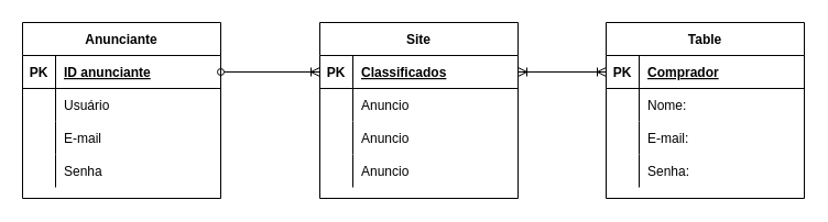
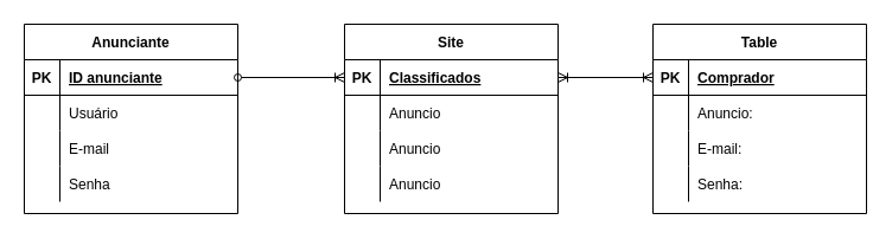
- <mxCell id="34" value="Nome:" style="shape=partialRectangle;connectable=0;fillColor=none;top=0;left=0;bottom=0;right=0;align=left;spacingLeft=6;overflow=hidden;" vertex="1" parent="32"><mxGeometry x="30" width="150" height="30" as="geometry"><mxRectangle width="150" height="30" as="alternateBounds" /></mxGeometry></mxCell>
+ <mxCell id="34" value="Anuncio:" style="shape=partialRectangle;connectable=0;fillColor=none;top=0;left=0;bottom=0;right=0;align=left;spacingLeft=6;overflow=hidden;" vertex="1" parent="32"><mxGeometry x="30" width="150" height="30" as="geometry"><mxRectangle width="150" height="30" as="alternateBounds" /></mxGeometry></mxCell>
